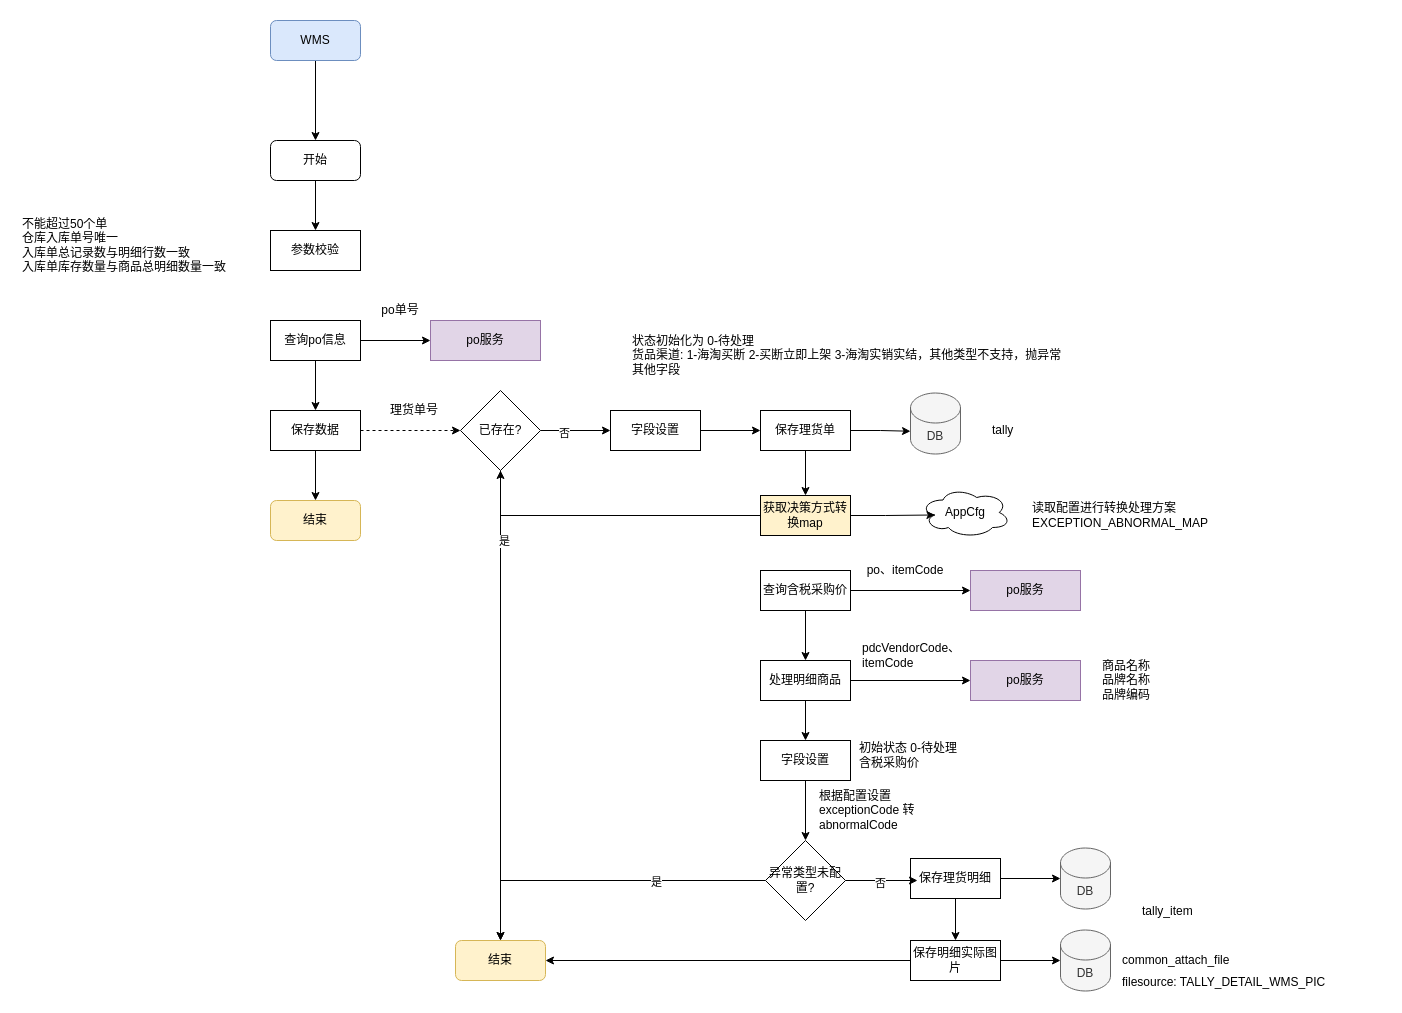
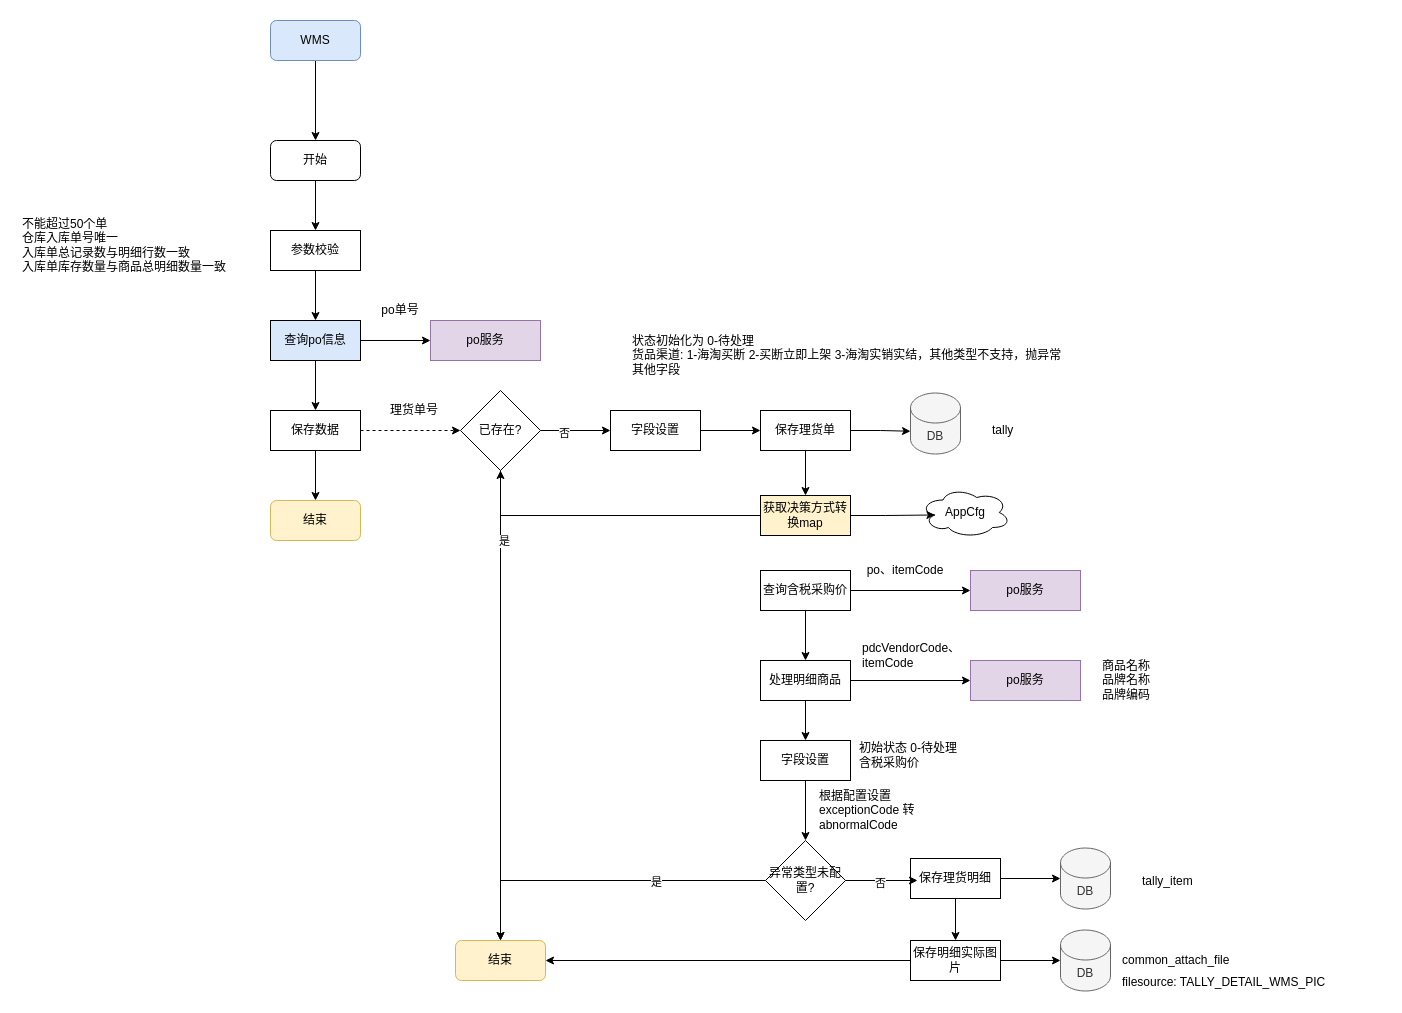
+ <mxCell id="11" style="edgeStyle=orthogonalEdgeStyle;rounded=0;orthogonalLoop=1;jettySize=auto;html=1;entryX=0.5;entryY=0;entryDx=0;entryDy=0;" parent="1" source="12" target="8" edge="1"><mxGeometry relative="1" as="geometry" /></mxCell>
- <mxCell id="8" value="查询po信息" style="rounded=0;whiteSpace=wrap;html=1;" parent="1" vertex="1"><mxGeometry x="270" y="320" width="90" height="40" as="geometry" /></mxCell>
+ <mxCell id="8" value="查询po信息" style="rounded=0;whiteSpace=wrap;html=1;fillColor=#dae8fc;" parent="1" vertex="1"><mxGeometry x="270" y="320" width="90" height="40" as="geometry" /></mxCell>
- <mxCell id="35" value="读取配置进行转换处理方案&lt;br&gt;EXCEPTION_ABNORMAL_MAP" style="text;html=1;align=left;verticalAlign=middle;resizable=0;points=[];autosize=1;strokeColor=none;fillColor=none;" parent="1" vertex="1"><mxGeometry x="1030" y="495" width="200" height="40" as="geometry" /></mxCell>
- <mxCell id="59" value="tally_item" style="text;html=1;strokeColor=none;fillColor=none;align=left;verticalAlign=middle;whiteSpace=wrap;rounded=0;" parent="1" vertex="1"><mxGeometry x="1140" y="902" width="60" height="18" as="geometry" /></mxCell>
+ <mxCell id="59" value="tally_item" style="text;html=1;strokeColor=none;fillColor=none;align=left;verticalAlign=middle;whiteSpace=wrap;rounded=0;" parent="1" vertex="1"><mxGeometry x="1140" y="872" width="60" height="18" as="geometry" /></mxCell>
